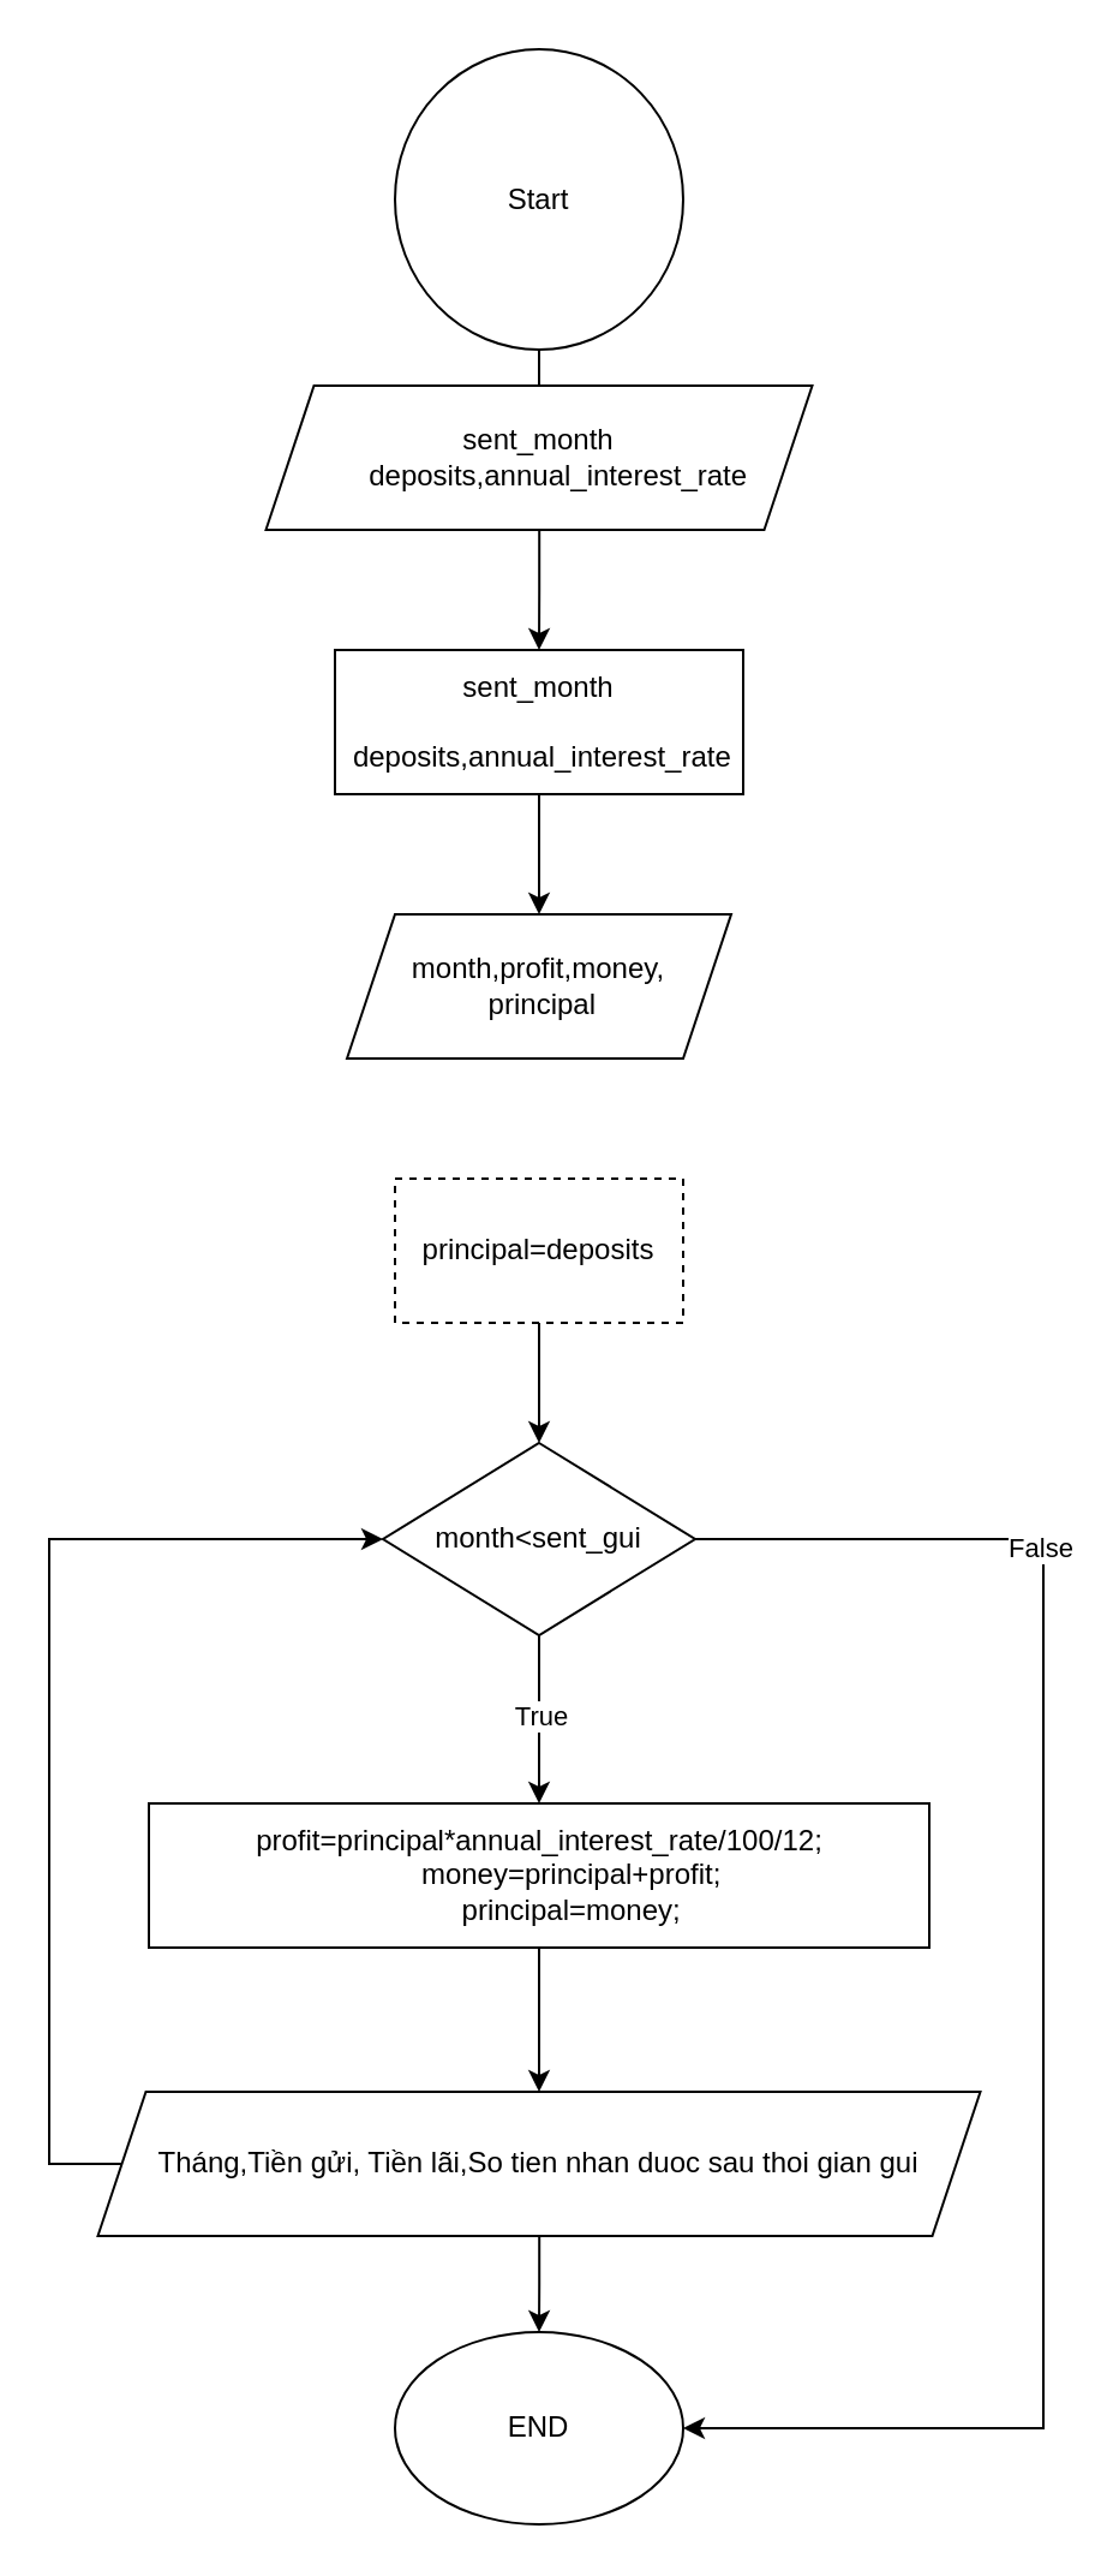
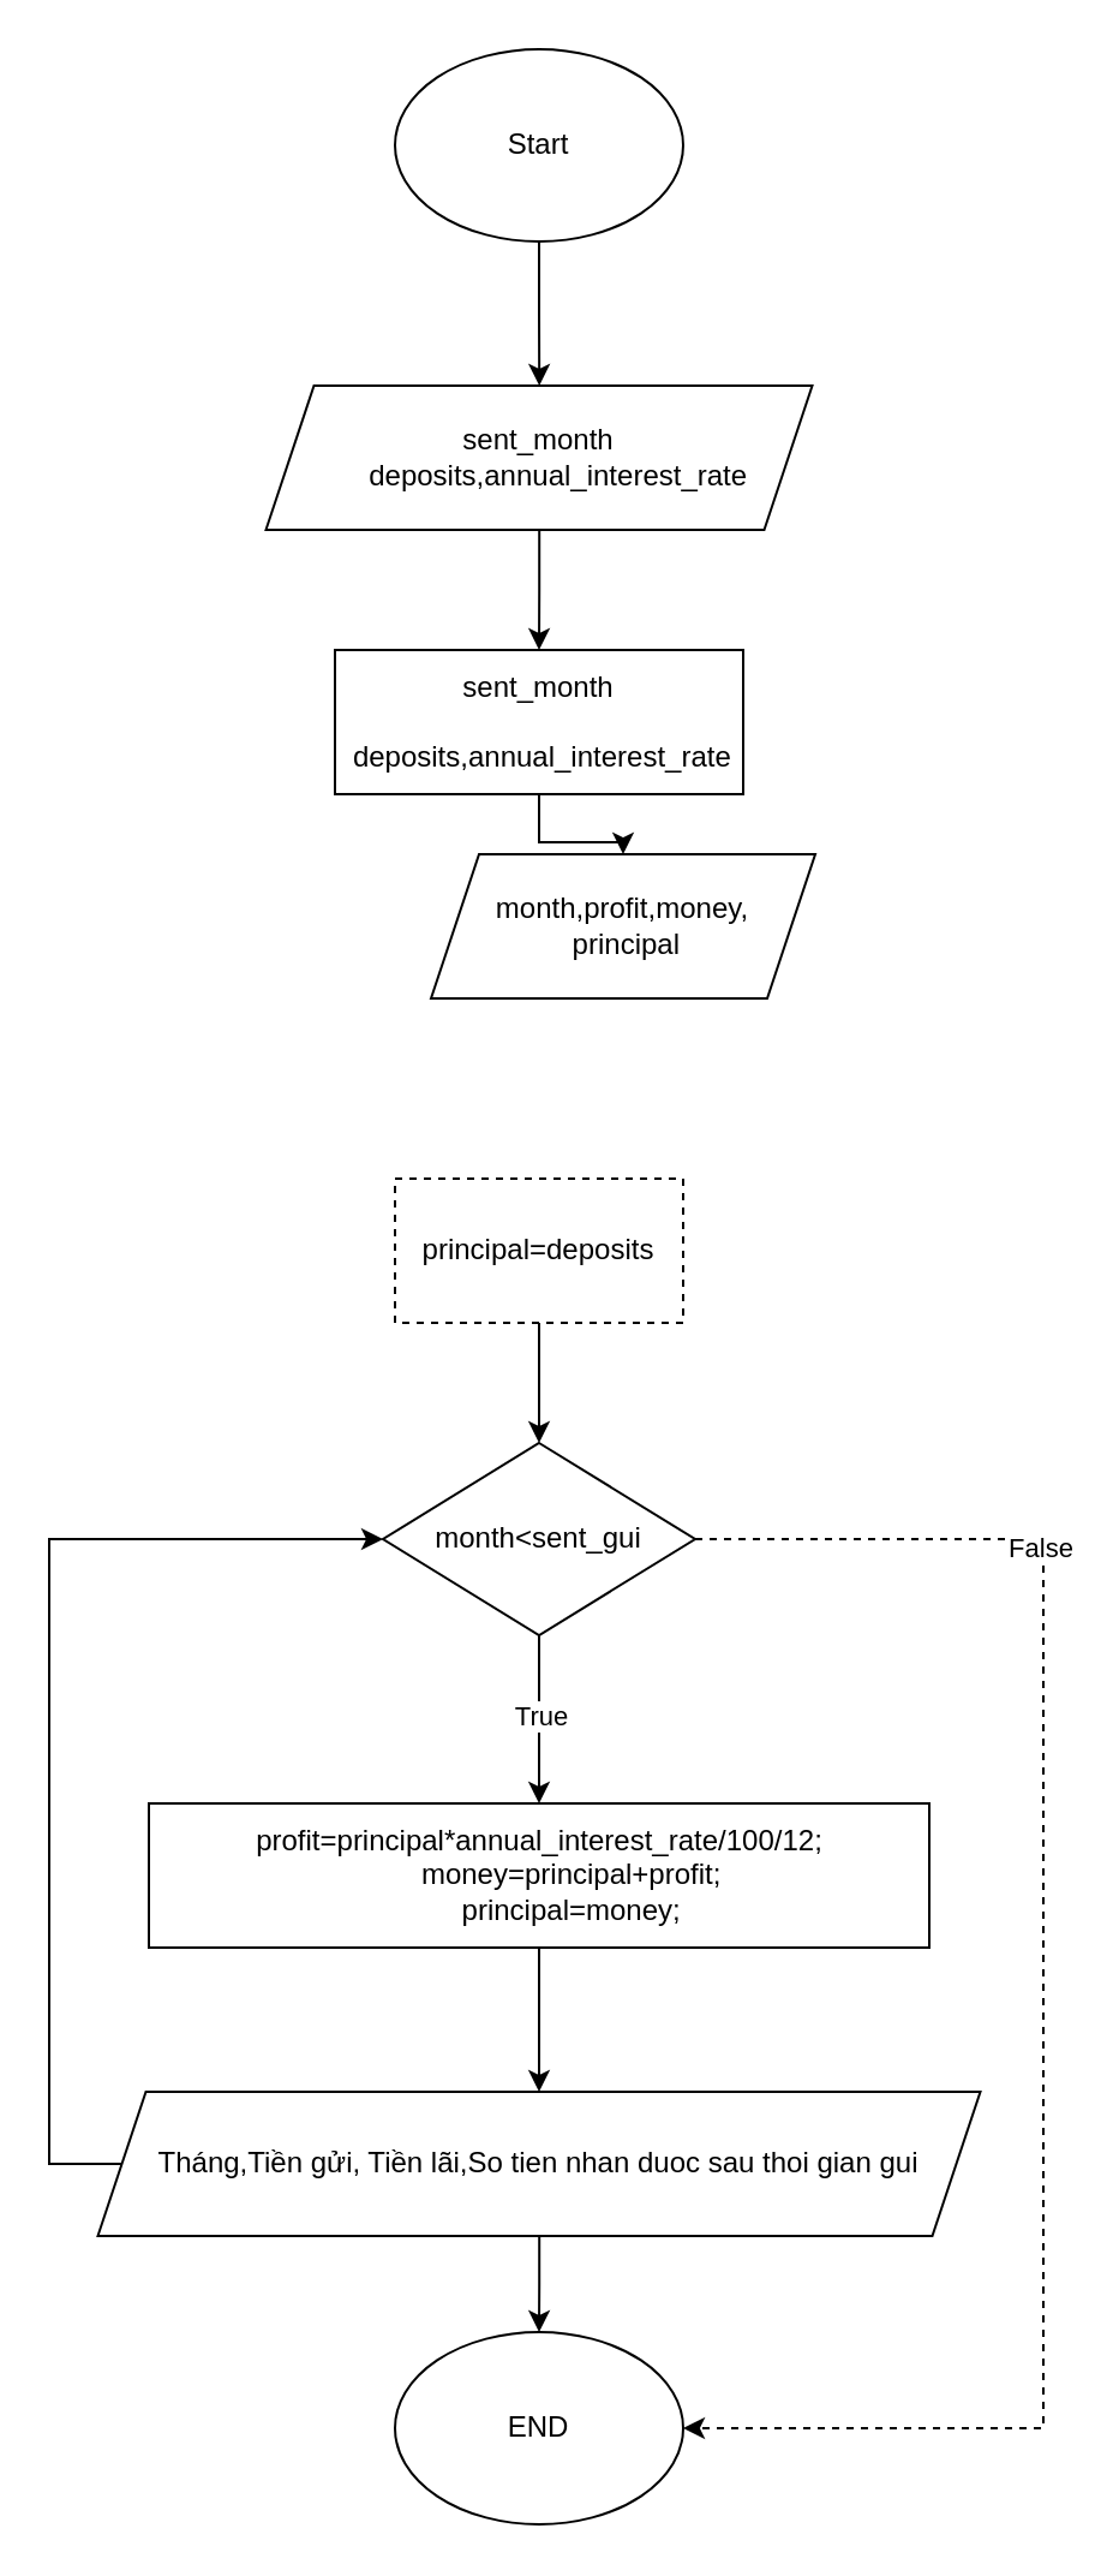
- <mxCell id="3" value="Start" style="ellipse;whiteSpace=wrap;html=1;" vertex="1" parent="1"><mxGeometry x="164" y="20" width="120" height="125" as="geometry" /></mxCell>
+ <mxCell id="3" value="Start" style="ellipse;whiteSpace=wrap;html=1;" vertex="1" parent="1"><mxGeometry x="164" y="20" width="120" height="80" as="geometry" /></mxCell>
- <mxCell id="8" value="&lt;div&gt;month,profit,money,&lt;/div&gt;&lt;div&gt;&amp;nbsp;principal&lt;span style=&quot;&quot;&gt;&lt;/span&gt;&lt;/div&gt;" style="shape=parallelogram;perimeter=parallelogramPerimeter;whiteSpace=wrap;html=1;fixedSize=1;" vertex="1" parent="1"><mxGeometry x="144" y="380" width="160" height="60" as="geometry" /></mxCell>
+ <mxCell id="8" value="&lt;div&gt;month,profit,money,&lt;/div&gt;&lt;div&gt;&amp;nbsp;principal&lt;span style=&quot;&quot;&gt;&lt;/span&gt;&lt;/div&gt;" style="shape=parallelogram;perimeter=parallelogramPerimeter;whiteSpace=wrap;html=1;fixedSize=1;" vertex="1" parent="1"><mxGeometry x="179" y="355" width="160" height="60" as="geometry" /></mxCell>
- <mxCell id="13" style="edgeStyle=orthogonalEdgeStyle;rounded=0;orthogonalLoop=1;jettySize=auto;html=1;entryX=1;entryY=0.5;entryDx=0;entryDy=0;" edge="1" parent="1" source="15" target="21"><mxGeometry relative="1" as="geometry"><mxPoint x="464" y="960" as="targetPoint" /><Array as="points"><mxPoint x="434" y="640" /><mxPoint x="434" y="1010" /></Array></mxGeometry></mxCell>
+ <mxCell id="13" style="edgeStyle=orthogonalEdgeStyle;rounded=0;orthogonalLoop=1;jettySize=auto;html=1;entryX=1;entryY=0.5;entryDx=0;entryDy=0;dashed=1;" edge="1" parent="1" source="15" target="21"><mxGeometry relative="1" as="geometry"><mxPoint x="464" y="960" as="targetPoint" /><Array as="points"><mxPoint x="434" y="640" /><mxPoint x="434" y="1010" /></Array></mxGeometry></mxCell>
